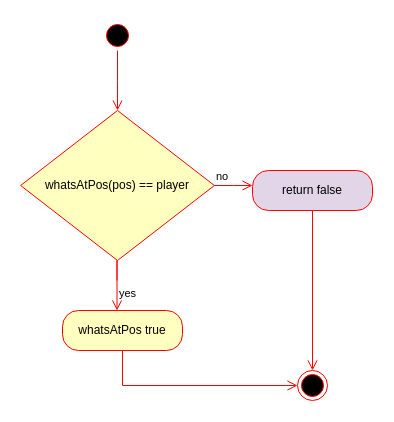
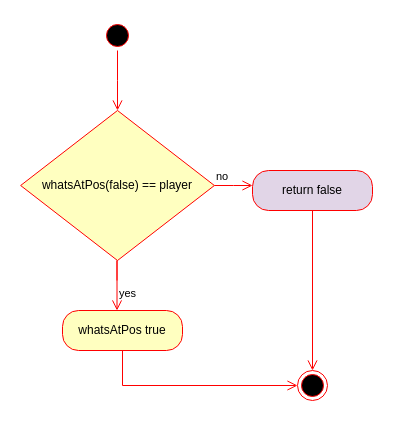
- <mxCell id="4" value="whatsAtPos(pos) == player" style="rhombus;whiteSpace=wrap;html=1;fillColor=#ffffc0;strokeColor=#ff0000;" parent="1" vertex="1"><mxGeometry x="20.13" y="110" width="193.75" height="150" as="geometry" /></mxCell>
+ <mxCell id="4" value="whatsAtPos(false) == player" style="rhombus;whiteSpace=wrap;html=1;fillColor=#ffffc0;strokeColor=#ff0000;" parent="1" vertex="1"><mxGeometry x="20.13" y="110" width="193.75" height="150" as="geometry" /></mxCell>
